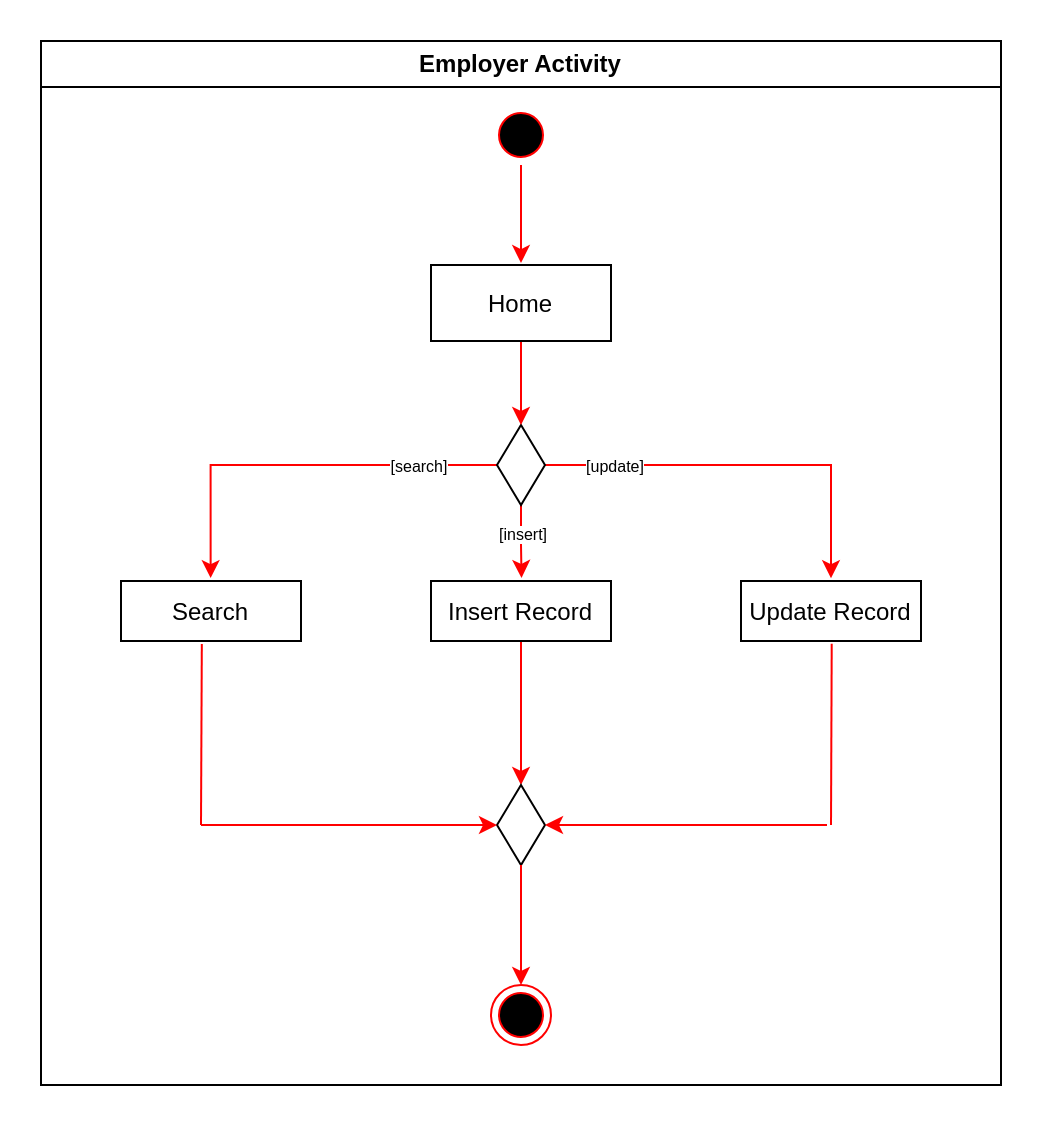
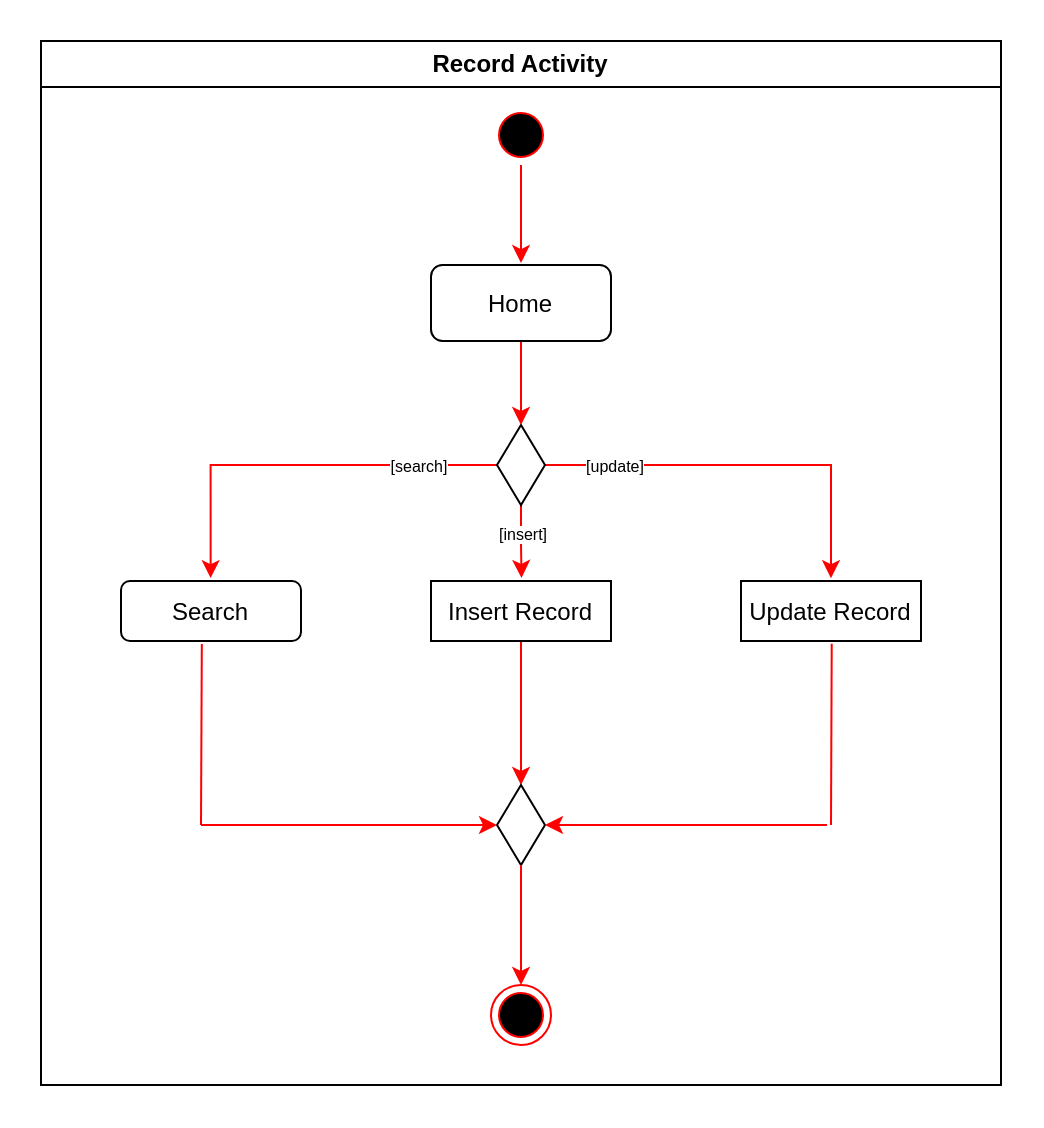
- <mxCell id="2" value="Employer Activity" style="swimlane;whiteSpace=wrap" parent="1" vertex="1"><mxGeometry x="20" y="20" width="480" height="522" as="geometry" /></mxCell>
+ <mxCell id="2" value="Record Activity" style="swimlane;whiteSpace=wrap" parent="1" vertex="1"><mxGeometry x="20" y="20" width="480" height="522" as="geometry" /></mxCell>
- <mxCell id="16" value="Home" style="" vertex="1" parent="2"><mxGeometry x="195" y="112" width="90" height="38" as="geometry" /></mxCell>
+ <mxCell id="16" value="Home" style="rounded=1;" vertex="1" parent="2"><mxGeometry x="195" y="112" width="90" height="38" as="geometry" /></mxCell>
- <mxCell id="14" value="Search" style="" vertex="1" parent="2"><mxGeometry x="40" y="270" width="90" height="30" as="geometry" /></mxCell>
+ <mxCell id="14" value="Search" style="rounded=1;" vertex="1" parent="2"><mxGeometry x="40" y="270" width="90" height="30" as="geometry" /></mxCell>
